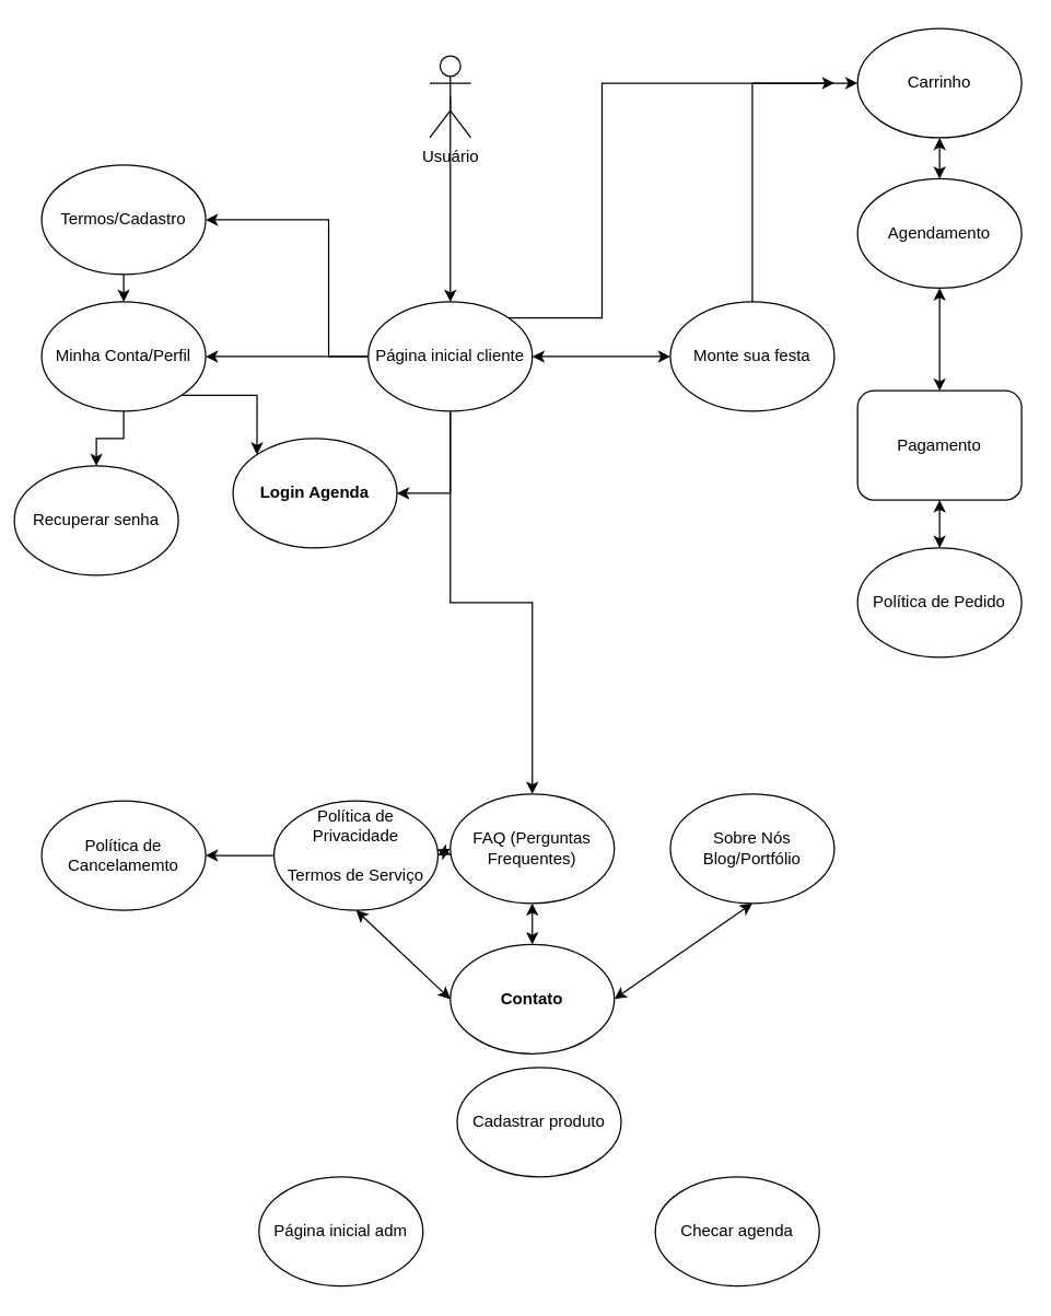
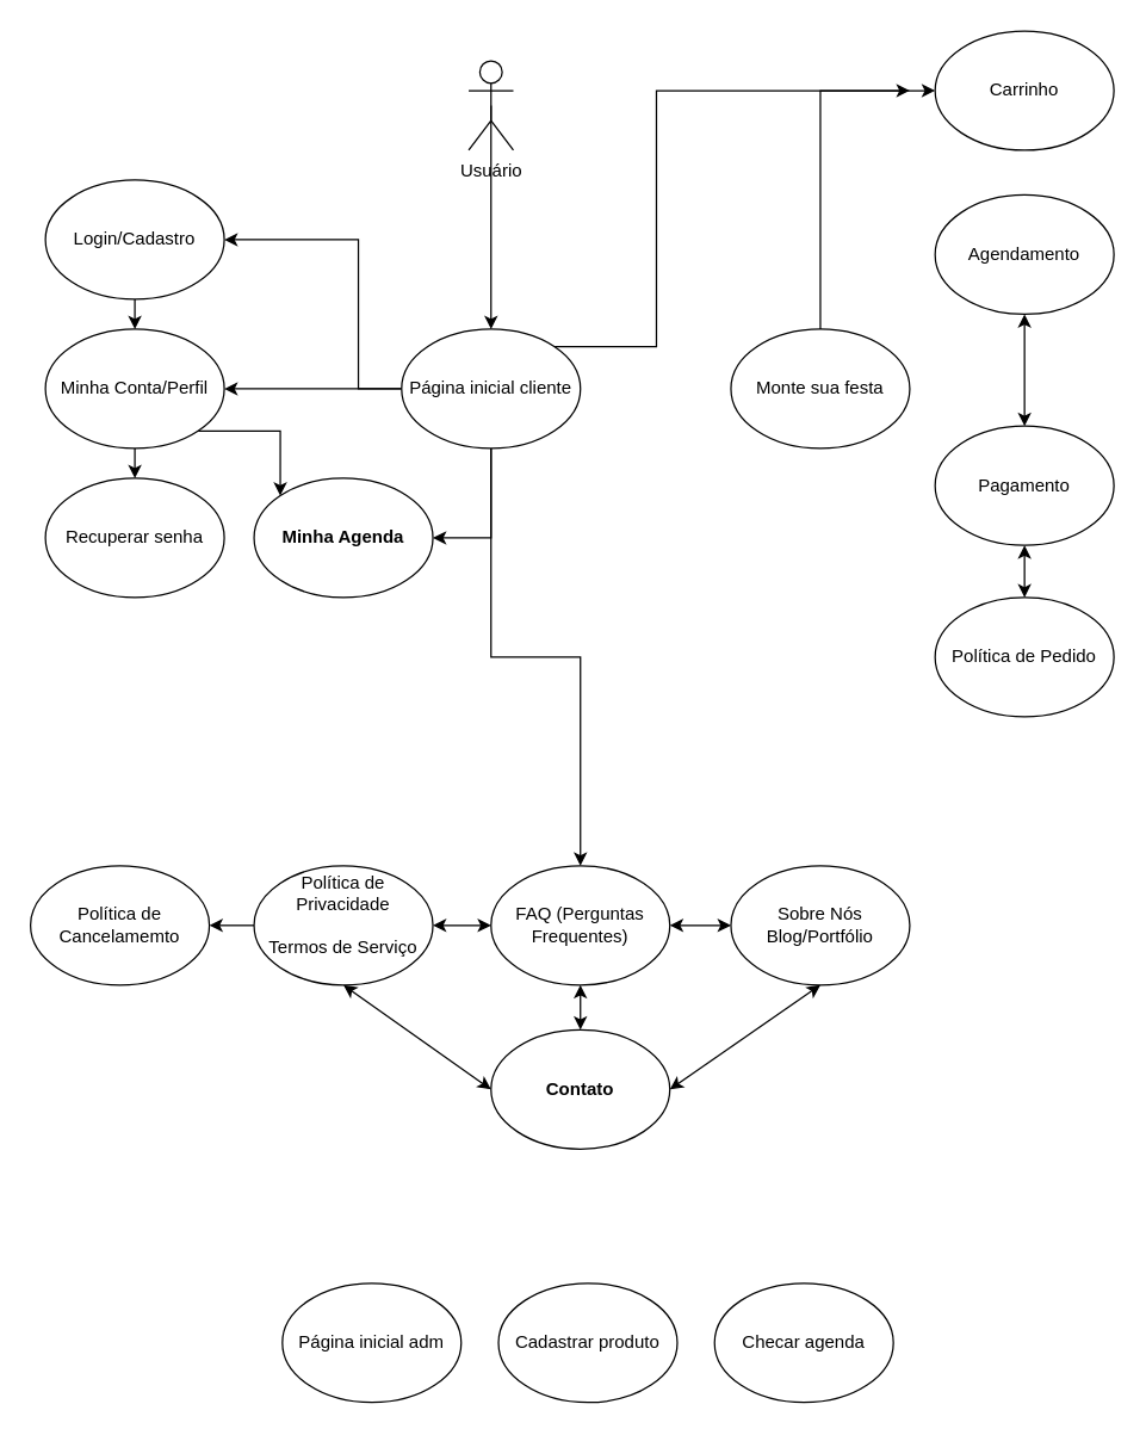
- <mxCell id="29" value="" style="endArrow=classic;startArrow=classic;html=1;rounded=0;entryX=0.5;entryY=1;entryDx=0;entryDy=0;" edge="1" parent="1" source="8" target="4"><mxGeometry width="50" height="50" relative="1" as="geometry"><mxPoint x="567" y="180" as="sourcePoint" /><mxPoint x="617" y="130" as="targetPoint" /></mxGeometry></mxCell>
- <mxCell id="6" value="&lt;div&gt;Termos/&lt;span style=&quot;background-color: initial;&quot;&gt;Cadastro&lt;/span&gt;&lt;/div&gt;" style="ellipse;whiteSpace=wrap;html=1;" vertex="1" parent="1"><mxGeometry x="30" y="120" width="120" height="80" as="geometry" /></mxCell>
+ <mxCell id="6" value="&lt;div&gt;Login/&lt;span style=&quot;background-color: initial;&quot;&gt;Cadastro&lt;/span&gt;&lt;/div&gt;" style="ellipse;whiteSpace=wrap;html=1;" vertex="1" parent="1"><mxGeometry x="30" y="120" width="120" height="80" as="geometry" /></mxCell>
- <mxCell id="31" value="" style="endArrow=classic;startArrow=classic;html=1;rounded=0;entryX=0;entryY=0.5;entryDx=0;entryDy=0;exitX=1;exitY=0.5;exitDx=0;exitDy=0;" edge="1" parent="1" source="27" target="11"><mxGeometry width="50" height="50" relative="1" as="geometry"><mxPoint x="310" y="340" as="sourcePoint" /><mxPoint x="360" y="290" as="targetPoint" /></mxGeometry></mxCell>
- <mxCell id="3" value="Pagamento" style="whiteSpace=wrap;html=1;rounded=1;" vertex="1" parent="1"><mxGeometry x="627" y="285" width="120" height="80" as="geometry" /></mxCell>
+ <mxCell id="3" value="Pagamento" style="ellipse;whiteSpace=wrap;html=1;" vertex="1" parent="1"><mxGeometry x="627" y="285" width="120" height="80" as="geometry" /></mxCell>
- <mxCell id="17" value="&lt;strong&gt;Login Agenda&lt;/strong&gt;" style="ellipse;whiteSpace=wrap;html=1;" vertex="1" parent="1"><mxGeometry x="170" y="320" width="120" height="80" as="geometry" /></mxCell>
+ <mxCell id="17" value="&lt;strong&gt;Minha Agenda&lt;/strong&gt;" style="ellipse;whiteSpace=wrap;html=1;" vertex="1" parent="1"><mxGeometry x="170" y="320" width="120" height="80" as="geometry" /></mxCell>
- <mxCell id="7" value="Recuperar senha" style="ellipse;whiteSpace=wrap;html=1;" vertex="1" parent="1"><mxGeometry x="10" y="340" width="120" height="80" as="geometry" /></mxCell>
+ <mxCell id="7" value="Recuperar senha" style="ellipse;whiteSpace=wrap;html=1;" vertex="1" parent="1"><mxGeometry x="30" y="320" width="120" height="80" as="geometry" /></mxCell>
+ <mxCell id="32" value="" style="endArrow=classic;startArrow=classic;html=1;rounded=0;exitX=1;exitY=0.5;exitDx=0;exitDy=0;entryX=0;entryY=0.5;entryDx=0;entryDy=0;" edge="1" parent="1" source="14" target="16"><mxGeometry width="50" height="50" relative="1" as="geometry"><mxPoint x="510" y="520" as="sourcePoint" /><mxPoint x="560" y="470" as="targetPoint" /></mxGeometry></mxCell>
- <mxCell id="40" value="Política de Cancelamemto" style="ellipse;whiteSpace=wrap;html=1;" vertex="1" parent="1"><mxGeometry x="30" y="585" width="120" height="80" as="geometry" /></mxCell>
+ <mxCell id="40" value="Política de Cancelamemto" style="ellipse;whiteSpace=wrap;html=1;" vertex="1" parent="1"><mxGeometry x="20" y="580" width="120" height="80" as="geometry" /></mxCell>
- <mxCell id="13" value="Política de Privacidade&lt;div&gt;&lt;br&gt;&lt;div&gt;&lt;span style=&quot;background-color: initial;&quot;&gt;Termos de Serviço&lt;/span&gt;&lt;div&gt;&lt;br&gt;&lt;/div&gt;&lt;/div&gt;&lt;/div&gt;" style="ellipse;whiteSpace=wrap;html=1;" vertex="1" parent="1"><mxGeometry x="200" y="585" width="120" height="80" as="geometry" /></mxCell>
+ <mxCell id="13" value="Política de Privacidade&lt;div&gt;&lt;br&gt;&lt;div&gt;&lt;span style=&quot;background-color: initial;&quot;&gt;Termos de Serviço&lt;/span&gt;&lt;div&gt;&lt;br&gt;&lt;/div&gt;&lt;/div&gt;&lt;/div&gt;" style="ellipse;whiteSpace=wrap;html=1;" vertex="1" parent="1"><mxGeometry x="170" y="580" width="120" height="80" as="geometry" /></mxCell>
- <mxCell id="9" value="Cadastrar produto" style="ellipse;whiteSpace=wrap;html=1;" vertex="1" parent="1"><mxGeometry x="334" y="780" width="120" height="80" as="geometry" /></mxCell>
+ <mxCell id="9" value="Cadastrar produto" style="ellipse;whiteSpace=wrap;html=1;" vertex="1" parent="1"><mxGeometry x="334" y="860" width="120" height="80" as="geometry" /></mxCell>
